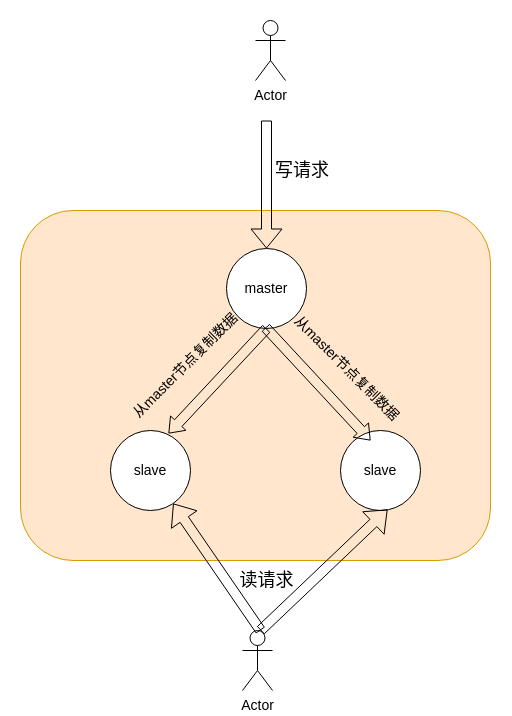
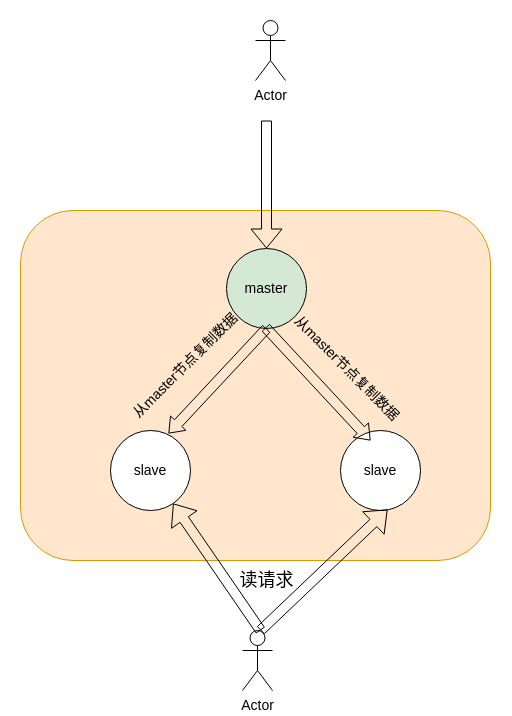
- <mxCell id="17" value="&lt;font style=&quot;font-size: 18px&quot;&gt;写请求&lt;/font&gt;" style="text;html=1;strokeColor=none;fillColor=none;align=center;verticalAlign=middle;whiteSpace=wrap;rounded=0;fontSize=14;" vertex="1" parent="1"><mxGeometry x="242" y="160" width="120" height="20" as="geometry" /></mxCell>
- <mxCell id="3" value="&lt;font style=&quot;font-size: 14px&quot;&gt;master&lt;/font&gt;" style="ellipse;whiteSpace=wrap;html=1;aspect=fixed;" vertex="1" parent="1"><mxGeometry x="226" y="248" width="80" height="80" as="geometry" /></mxCell>
+ <mxCell id="3" value="&lt;font style=&quot;font-size: 14px&quot;&gt;master&lt;/font&gt;" style="ellipse;whiteSpace=wrap;html=1;aspect=fixed;fillColor=#d5e8d4;" vertex="1" parent="1"><mxGeometry x="226" y="248" width="80" height="80" as="geometry" /></mxCell>
